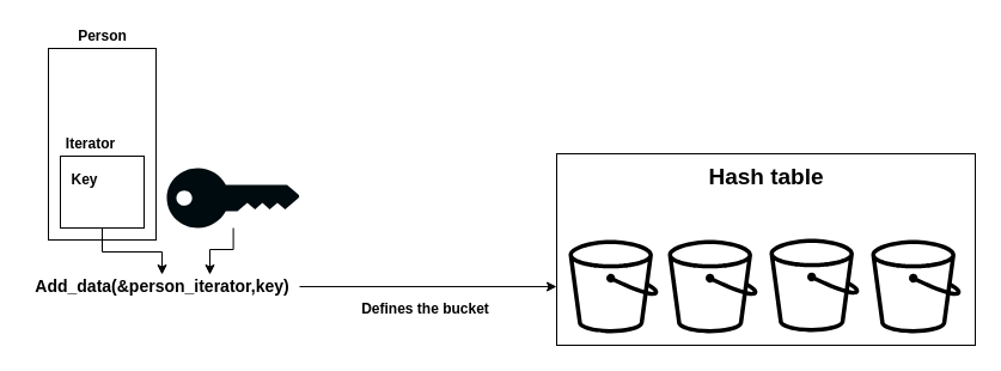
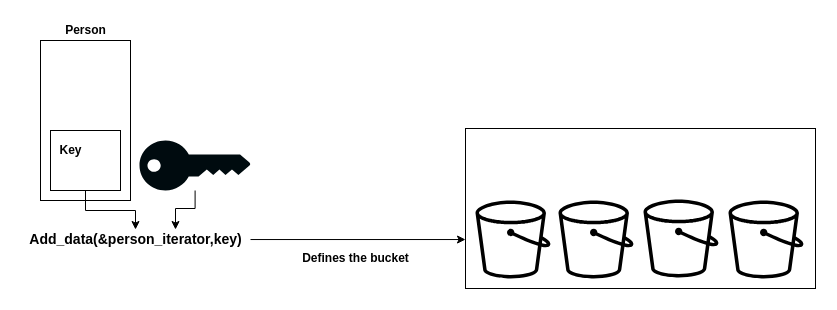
- <mxCell id="8" value="Iterator" style="text;html=1;resizable=0;autosize=1;align=center;verticalAlign=middle;points=[];fillColor=none;strokeColor=none;rounded=0;fontStyle=1" parent="1" vertex="1"><mxGeometry x="45" y="110" width="60" height="20" as="geometry" /></mxCell>
- <mxCell id="3" value="&lt;font style=&quot;font-size: 19px&quot;&gt;&lt;b&gt;Hash table&lt;/b&gt;&lt;/font&gt;" style="text;html=1;resizable=0;autosize=1;align=center;verticalAlign=middle;points=[];fillColor=none;strokeColor=none;rounded=0;" parent="1" vertex="1"><mxGeometry x="585" y="138" width="110" height="20" as="geometry" /></mxCell>
